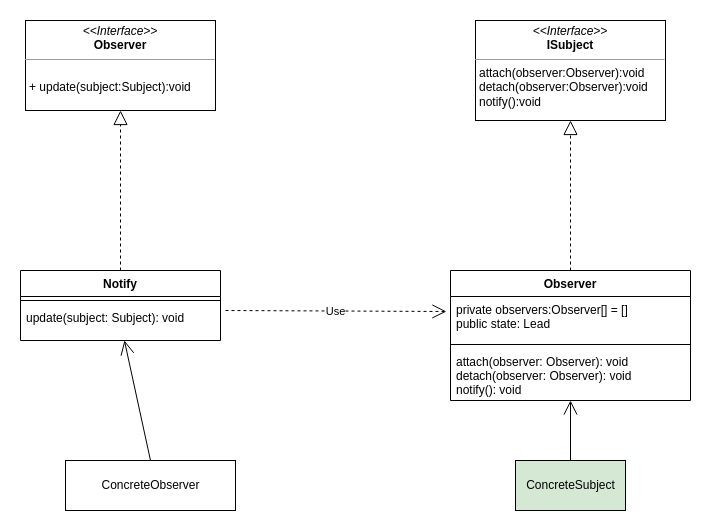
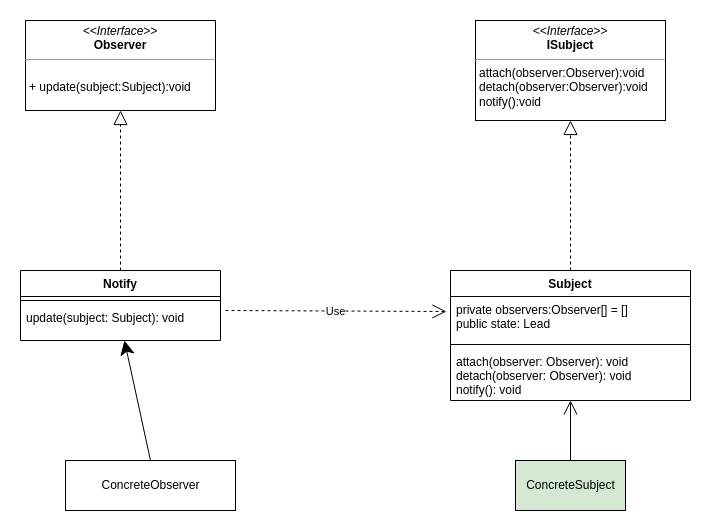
- <mxCell id="4" value="Observer" style="swimlane;fontStyle=1;align=center;verticalAlign=top;childLayout=stackLayout;horizontal=1;startSize=26;horizontalStack=0;resizeParent=1;resizeParentMax=0;resizeLast=0;collapsible=1;marginBottom=0;" parent="1" vertex="1"><mxGeometry x="450" y="270" width="240" height="130" as="geometry" /></mxCell>
+ <mxCell id="4" value="Subject" style="swimlane;fontStyle=1;align=center;verticalAlign=top;childLayout=stackLayout;horizontal=1;startSize=26;horizontalStack=0;resizeParent=1;resizeParentMax=0;resizeLast=0;collapsible=1;marginBottom=0;" parent="1" vertex="1"><mxGeometry x="450" y="270" width="240" height="130" as="geometry" /></mxCell>
- <mxCell id="17" value="" style="endArrow=open;endFill=1;endSize=12;html=1;exitX=0.5;exitY=0;exitDx=0;exitDy=0;" parent="1" source="16" target="11" edge="1"><mxGeometry width="160" relative="1" as="geometry"><mxPoint x="295" y="230" as="sourcePoint" /><mxPoint x="455" y="230" as="targetPoint" /></mxGeometry></mxCell>
+ <mxCell id="17" value="" style="endArrow=classic;endFill=1;endSize=12;html=1;exitX=0.5;exitY=0;exitDx=0;exitDy=0;" parent="1" source="16" target="11" edge="1"><mxGeometry width="160" relative="1" as="geometry"><mxPoint x="295" y="230" as="sourcePoint" /><mxPoint x="455" y="230" as="targetPoint" /></mxGeometry></mxCell>
